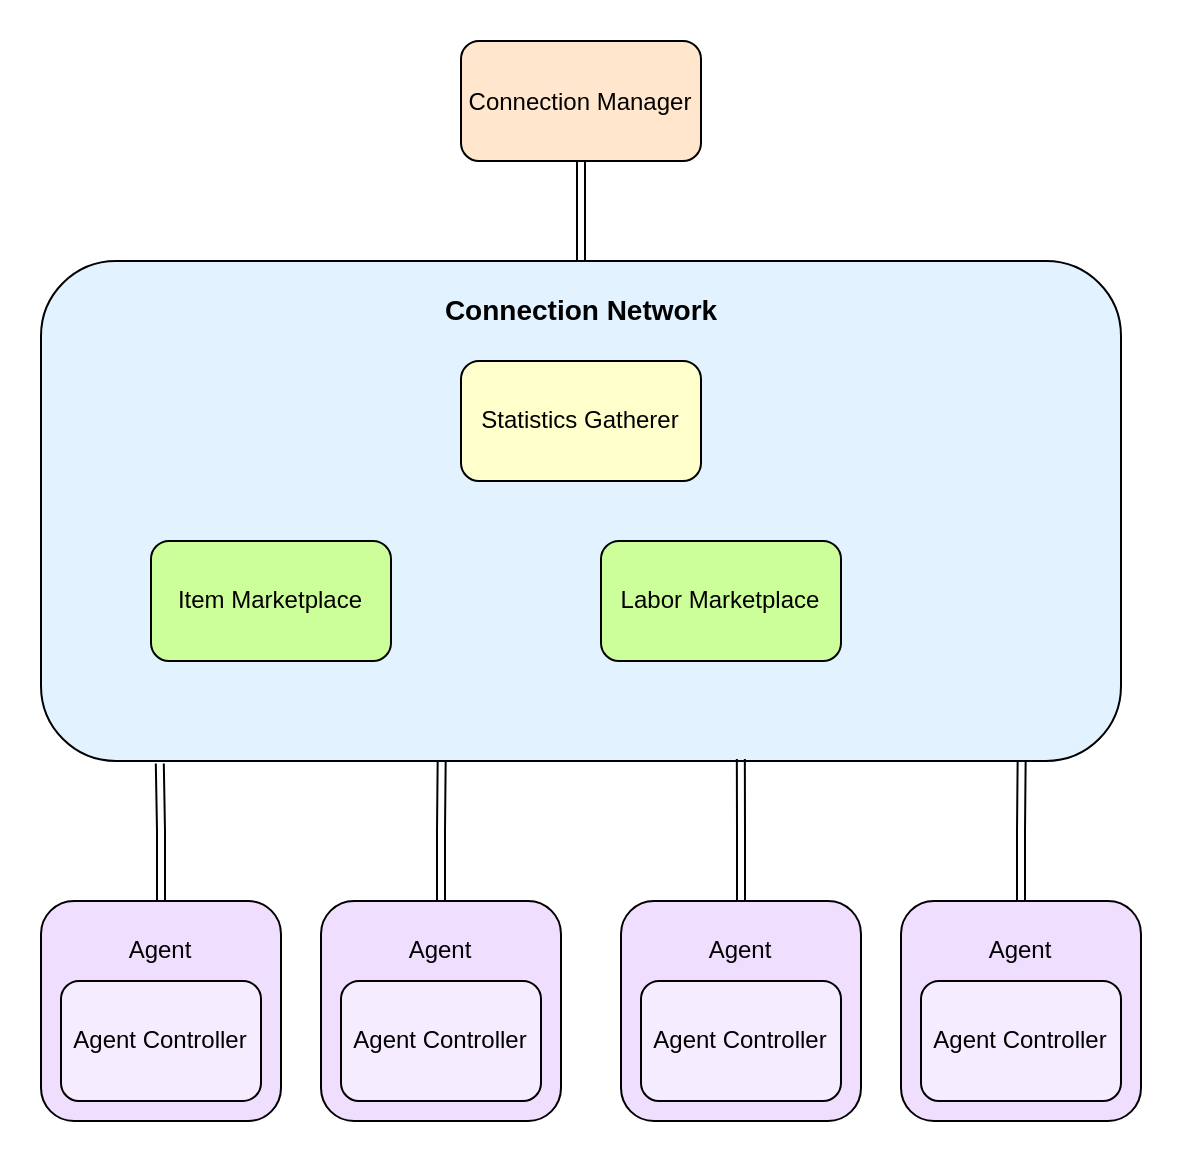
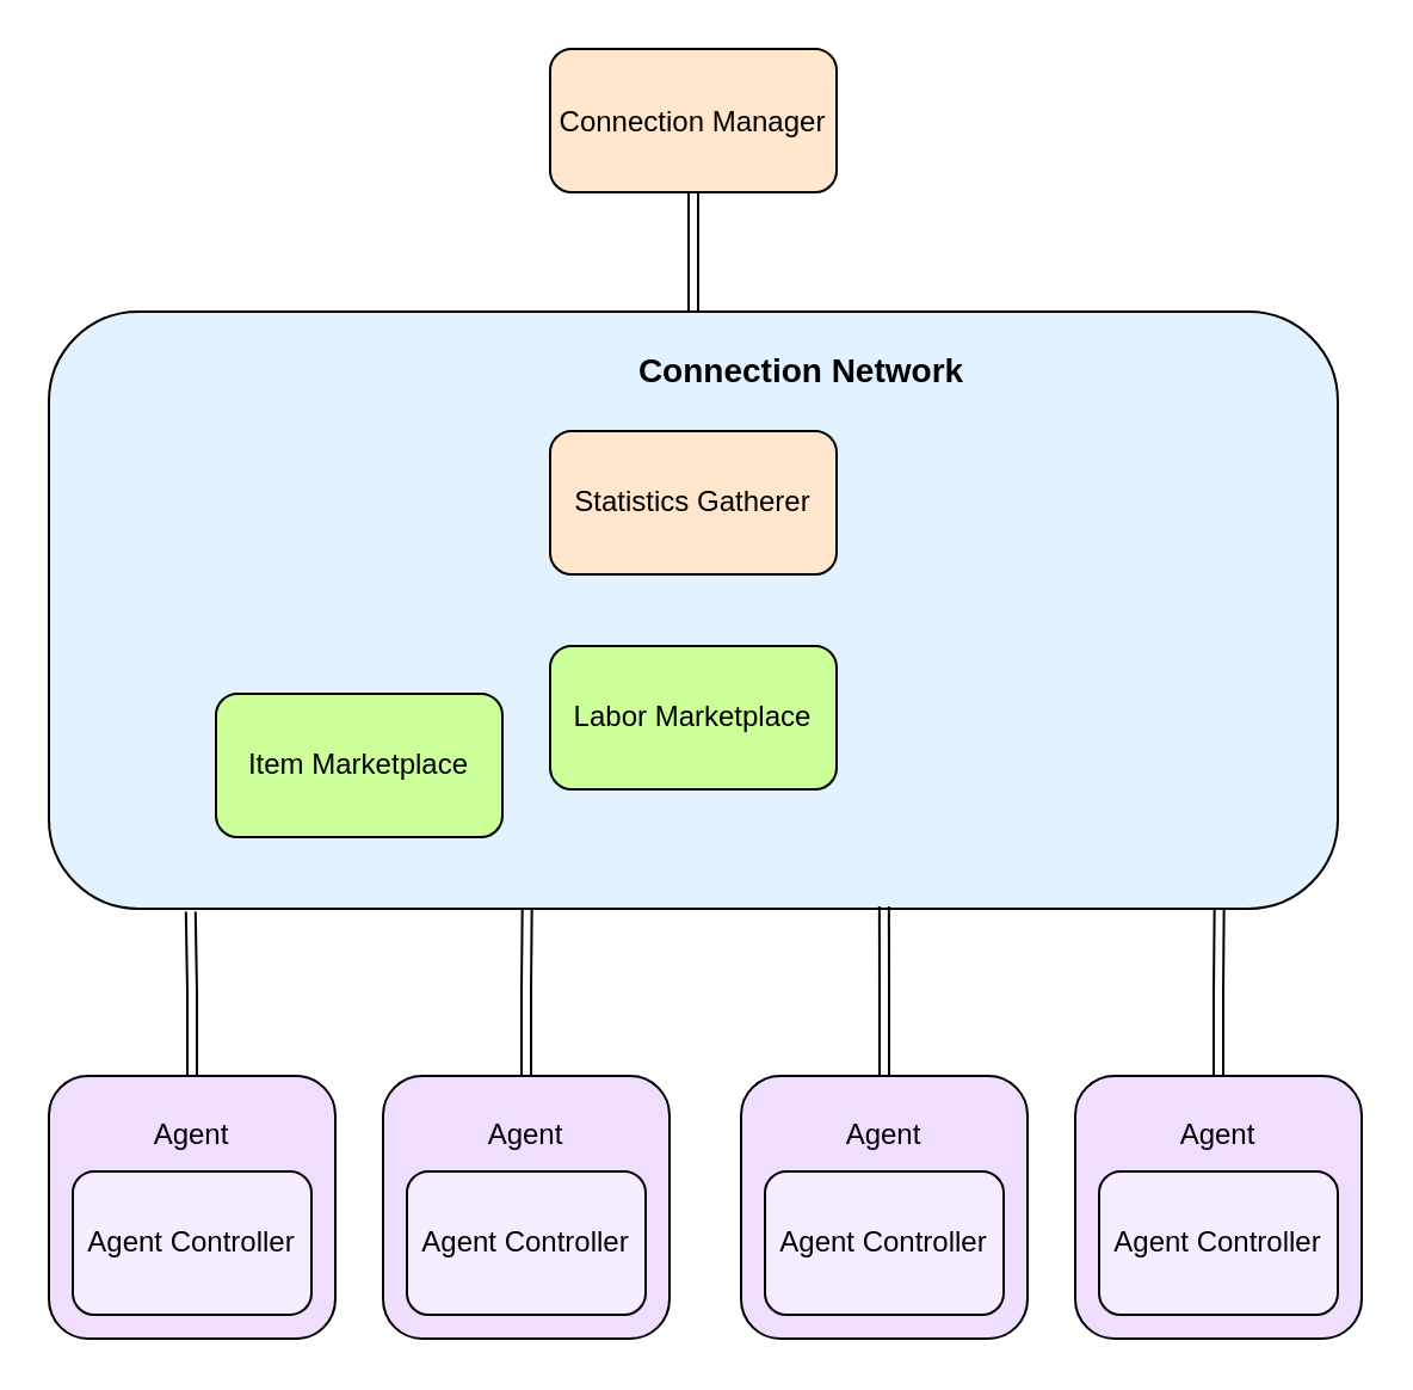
- <mxCell id="6" value="&lt;b&gt;&lt;font style=&quot;font-size: 14px;&quot;&gt;Connection Network&lt;/font&gt;&lt;/b&gt;" style="text;html=1;strokeColor=none;fillColor=none;align=center;verticalAlign=middle;whiteSpace=wrap;rounded=0;" vertex="1" parent="1"><mxGeometry x="203" y="140" width="175" height="30" as="geometry" /></mxCell>
+ <mxCell id="6" value="&lt;b&gt;&lt;font style=&quot;font-size: 14px;&quot;&gt;Connection Network&lt;/font&gt;&lt;/b&gt;" style="text;html=1;strokeColor=none;fillColor=none;align=center;verticalAlign=middle;whiteSpace=wrap;rounded=0;" vertex="1" parent="1"><mxGeometry x="248" y="140" width="175" height="30" as="geometry" /></mxCell>
- <mxCell id="5" value="Statistics Gatherer" style="rounded=1;whiteSpace=wrap;html=1;fillColor=#FFFFCC;" vertex="1" parent="1"><mxGeometry x="230" y="180" width="120" height="60" as="geometry" /></mxCell>
+ <mxCell id="5" value="Statistics Gatherer" style="rounded=1;whiteSpace=wrap;html=1;fillColor=#ffe6cc;" vertex="1" parent="1"><mxGeometry x="230" y="180" width="120" height="60" as="geometry" /></mxCell>
- <mxCell id="3" value="Item Marketplace" style="rounded=1;whiteSpace=wrap;html=1;fillColor=#CCFF99;" vertex="1" parent="1"><mxGeometry x="75" y="270" width="120" height="60" as="geometry" /></mxCell>
+ <mxCell id="3" value="Item Marketplace" style="rounded=1;whiteSpace=wrap;html=1;fillColor=#CCFF99;" vertex="1" parent="1"><mxGeometry x="90" y="290" width="120" height="60" as="geometry" /></mxCell>
- <mxCell id="4" value="Labor Marketplace" style="rounded=1;whiteSpace=wrap;html=1;fillColor=#CCFF99;" vertex="1" parent="1"><mxGeometry x="300" y="270" width="120" height="60" as="geometry" /></mxCell>
+ <mxCell id="4" value="Labor Marketplace" style="rounded=1;whiteSpace=wrap;html=1;fillColor=#CCFF99;" vertex="1" parent="1"><mxGeometry x="230" y="270" width="120" height="60" as="geometry" /></mxCell>
